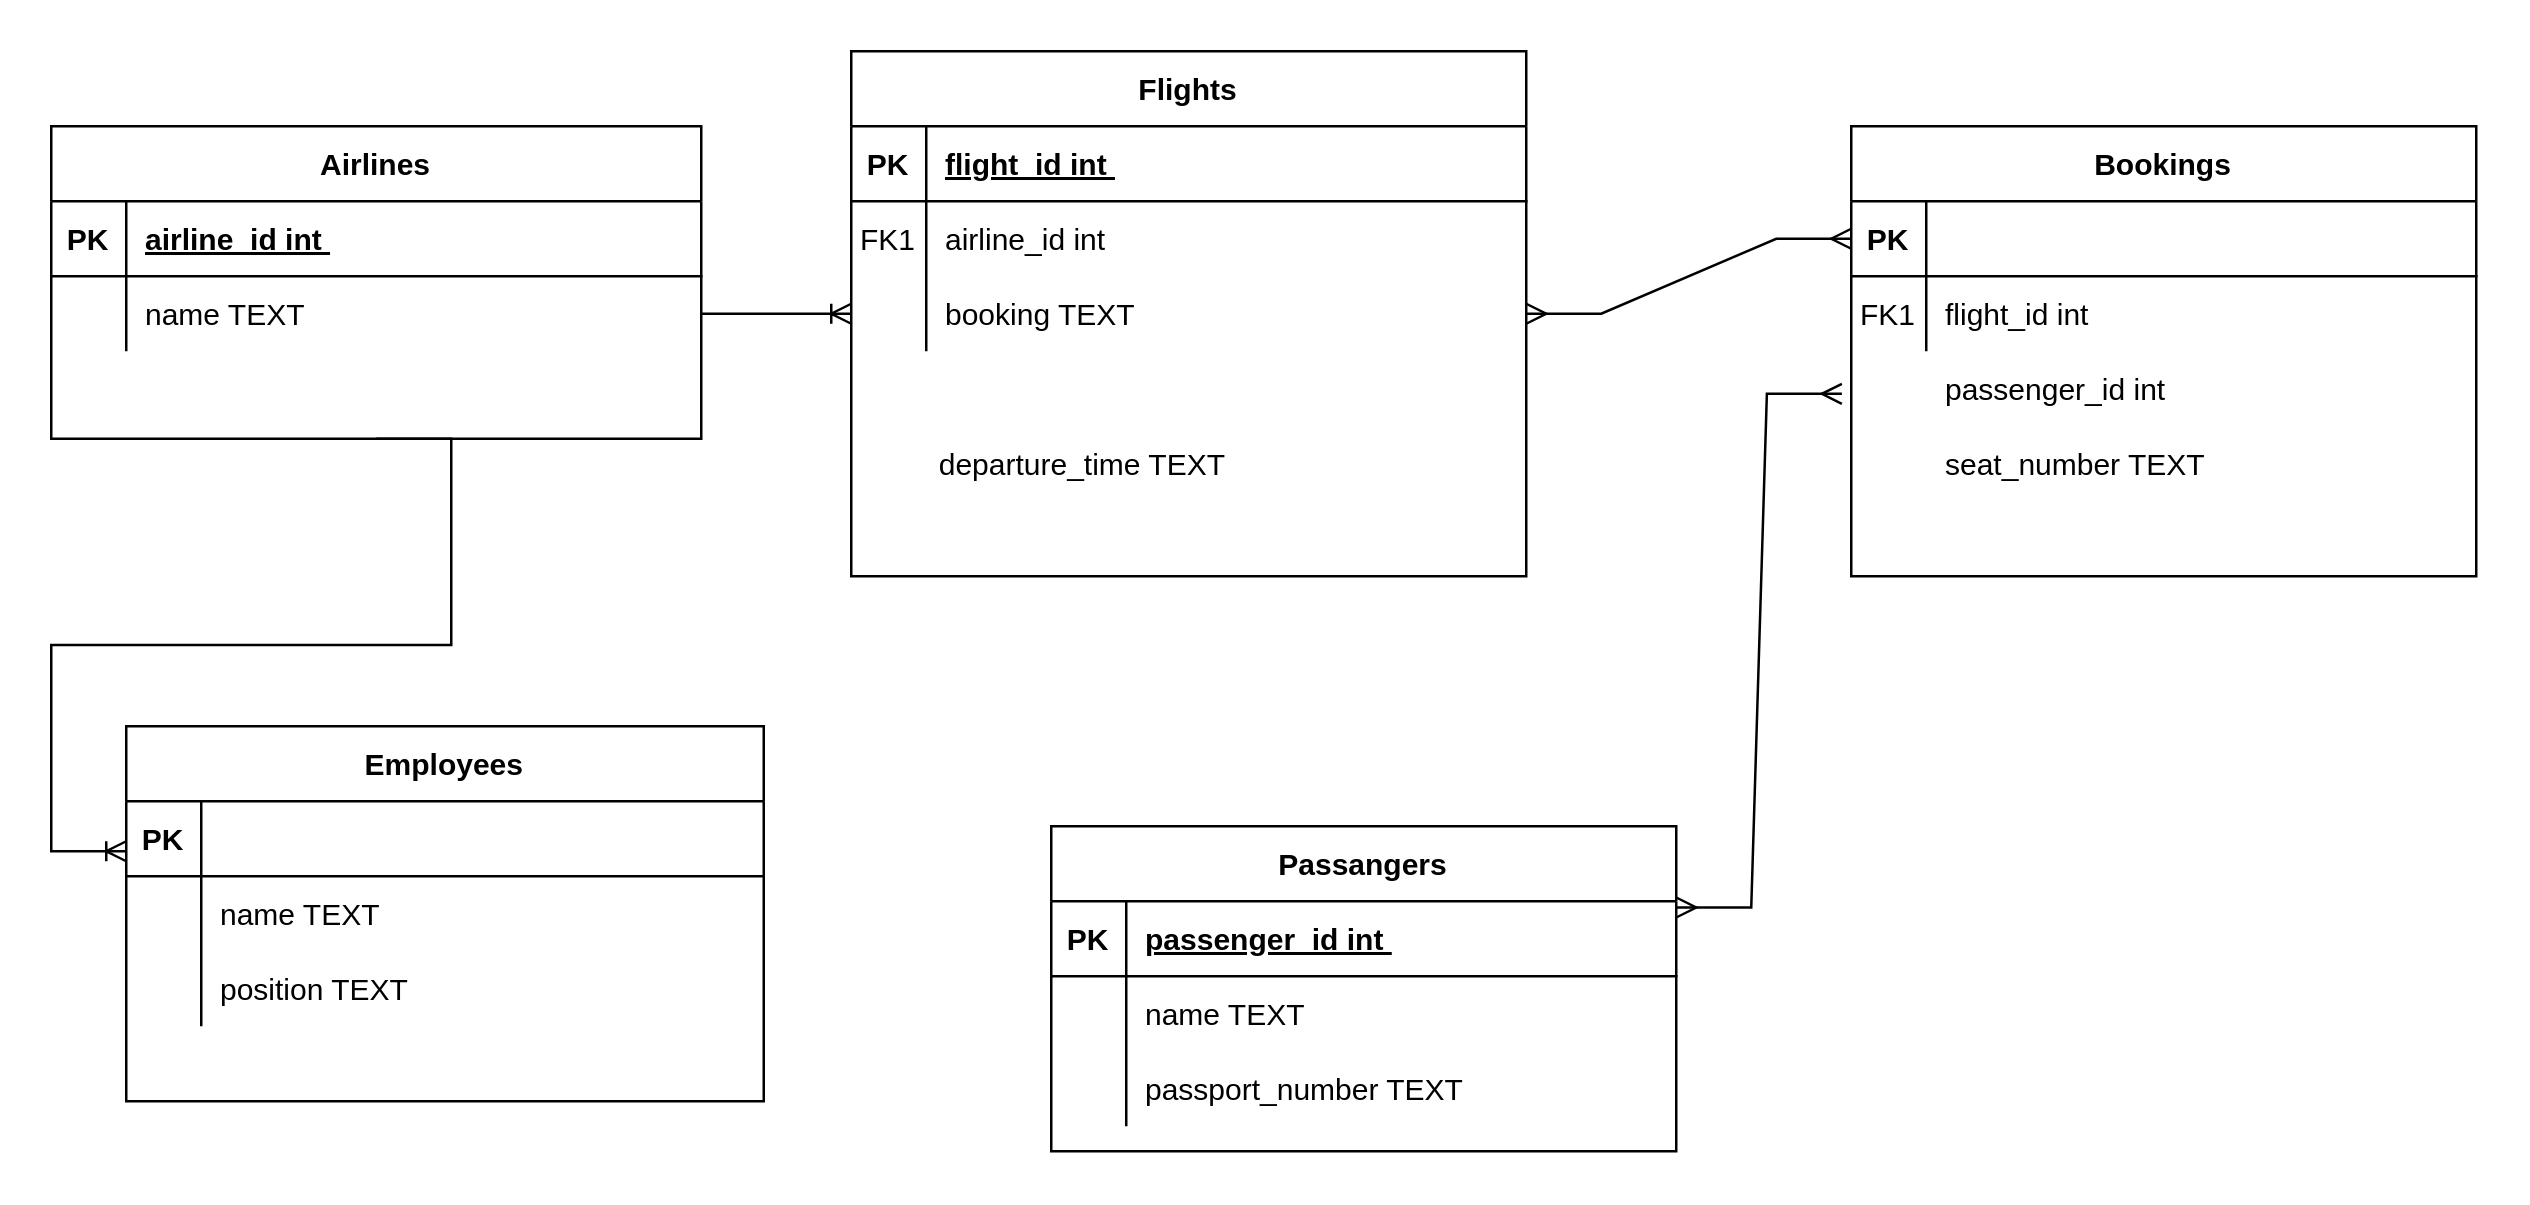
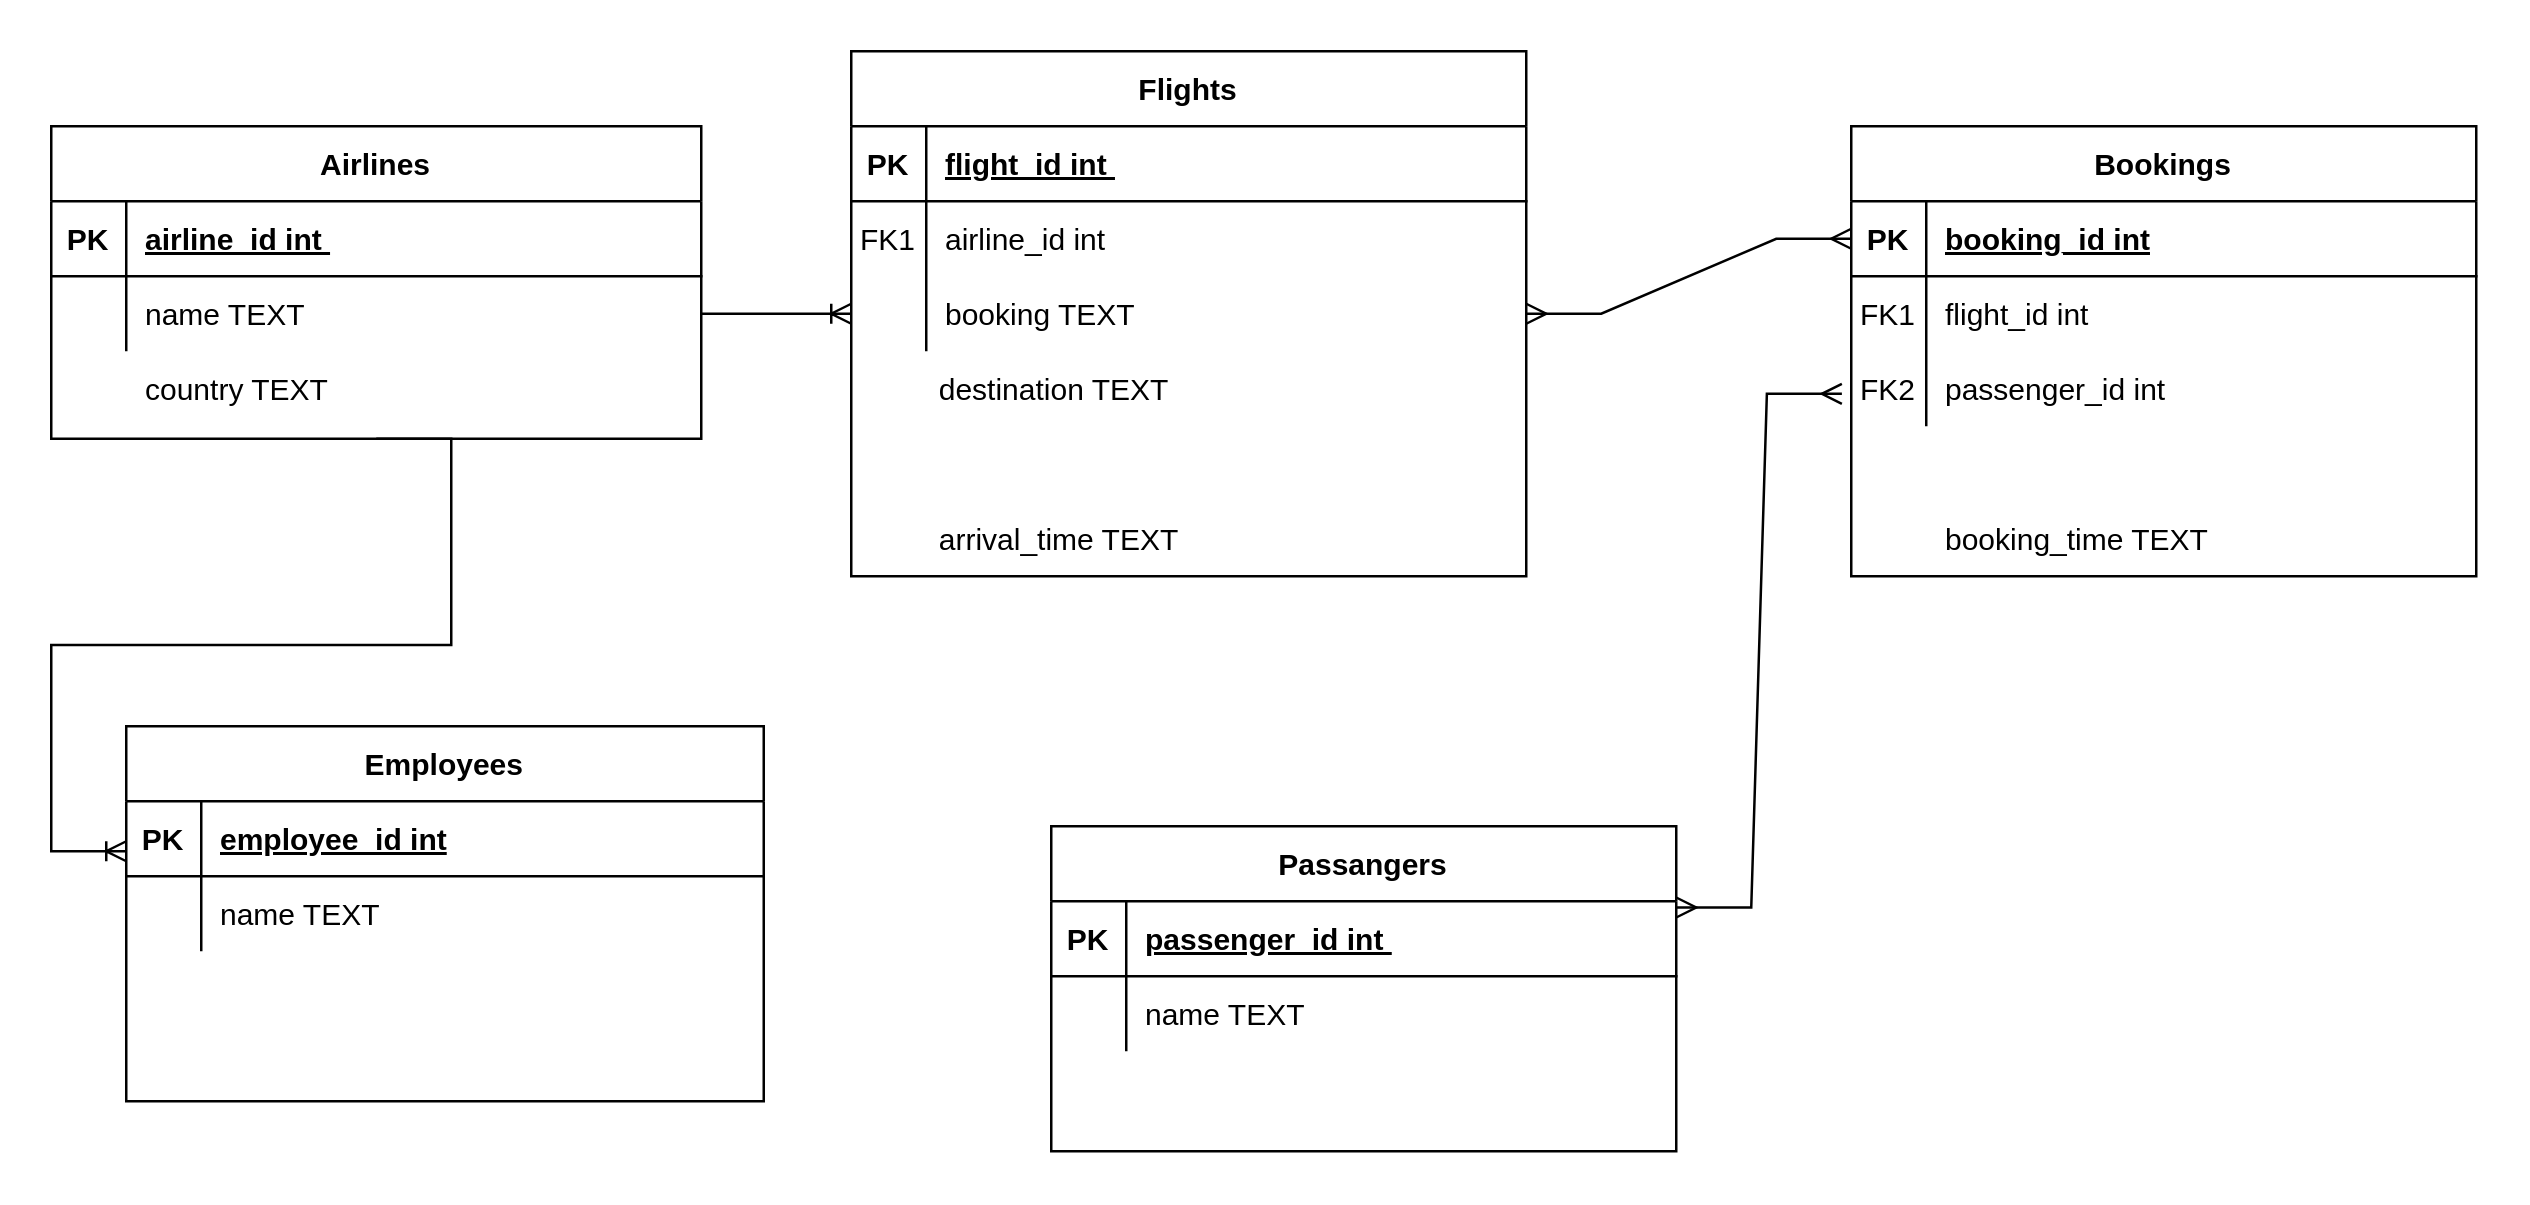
+ <mxCell id="41" value="booking_id int" style="shape=partialRectangle;overflow=hidden;connectable=0;fillColor=none;top=0;left=0;bottom=0;right=0;align=left;spacingLeft=6;fontStyle=5;" parent="39" vertex="1"><mxGeometry x="30" width="220" height="30" as="geometry"><mxRectangle width="220" height="30" as="alternateBounds" /></mxGeometry></mxCell>
+ <mxCell id="60" value="country TEXT" style="shape=partialRectangle;overflow=hidden;connectable=0;fillColor=none;top=0;left=0;bottom=0;right=0;align=left;spacingLeft=6;" parent="51" vertex="1"><mxGeometry x="30" y="90" width="220" height="30" as="geometry"><mxRectangle width="220" height="30" as="alternateBounds" /></mxGeometry></mxCell>
+ <mxCell id="23" value="destination TEXT" style="shape=partialRectangle;overflow=hidden;connectable=0;fillColor=none;top=0;left=0;bottom=0;right=0;align=left;spacingLeft=6;container=0;" parent="12" vertex="1"><mxGeometry x="27.5" y="120" width="230" height="30" as="geometry"><mxRectangle width="230" height="30" as="alternateBounds" /></mxGeometry></mxCell>
+ <mxCell id="46" value="FK2" style="shape=partialRectangle;overflow=hidden;connectable=0;fillColor=none;top=0;left=0;bottom=0;right=0;" parent="45" vertex="1"><mxGeometry width="30" height="30" as="geometry"><mxRectangle width="30" height="30" as="alternateBounds" /></mxGeometry></mxCell>
- <mxCell id="24" value="departure_time TEXT" style="shape=partialRectangle;overflow=hidden;connectable=0;fillColor=none;top=0;left=0;bottom=0;right=0;align=left;spacingLeft=6;container=0;" parent="12" vertex="1"><mxGeometry x="27.5" y="150" width="230" height="30" as="geometry"><mxRectangle width="230" height="30" as="alternateBounds" /></mxGeometry></mxCell>
- <mxCell id="48" value="seat_number TEXT" style="shape=partialRectangle;overflow=hidden;connectable=0;fillColor=none;top=0;left=0;bottom=0;right=0;align=left;spacingLeft=6;" parent="37" vertex="1"><mxGeometry x="30" y="120" width="220" height="30" as="geometry"><mxRectangle width="220" height="30" as="alternateBounds" /></mxGeometry></mxCell>
+ <mxCell id="25" value="arrival_time TEXT" style="shape=partialRectangle;overflow=hidden;connectable=0;fillColor=none;top=0;left=0;bottom=0;right=0;align=left;spacingLeft=6;" parent="12" vertex="1"><mxGeometry x="27.5" y="180" width="230" height="30" as="geometry"><mxRectangle width="230" height="30" as="alternateBounds" /></mxGeometry></mxCell>
+ <mxCell id="49" value="booking_time TEXT" style="shape=partialRectangle;overflow=hidden;connectable=0;fillColor=none;top=0;left=0;bottom=0;right=0;align=left;spacingLeft=6;" parent="37" vertex="1"><mxGeometry x="30" y="150" width="220" height="30" as="geometry"><mxRectangle width="220" height="30" as="alternateBounds" /></mxGeometry></mxCell>
+ <mxCell id="30" value="employee_id int" style="shape=partialRectangle;overflow=hidden;connectable=0;fillColor=none;top=0;left=0;bottom=0;right=0;align=left;spacingLeft=6;fontStyle=5;" parent="28" vertex="1"><mxGeometry x="30" width="225" height="30" as="geometry"><mxRectangle width="225" height="30" as="alternateBounds" /></mxGeometry></mxCell>
- <mxCell id="36" value="position TEXT" style="shape=partialRectangle;overflow=hidden;connectable=0;fillColor=none;top=0;left=0;bottom=0;right=0;align=left;spacingLeft=6;" parent="34" vertex="1"><mxGeometry x="30" width="225" height="30" as="geometry"><mxRectangle width="225" height="30" as="alternateBounds" /></mxGeometry></mxCell>
- <mxCell id="11" value="passport_number TEXT" style="shape=partialRectangle;overflow=hidden;connectable=0;fillColor=none;top=0;left=0;bottom=0;right=0;align=left;spacingLeft=6;" parent="9" vertex="1"><mxGeometry x="30" width="220" height="30" as="geometry"><mxRectangle width="220" height="30" as="alternateBounds" /></mxGeometry></mxCell>
